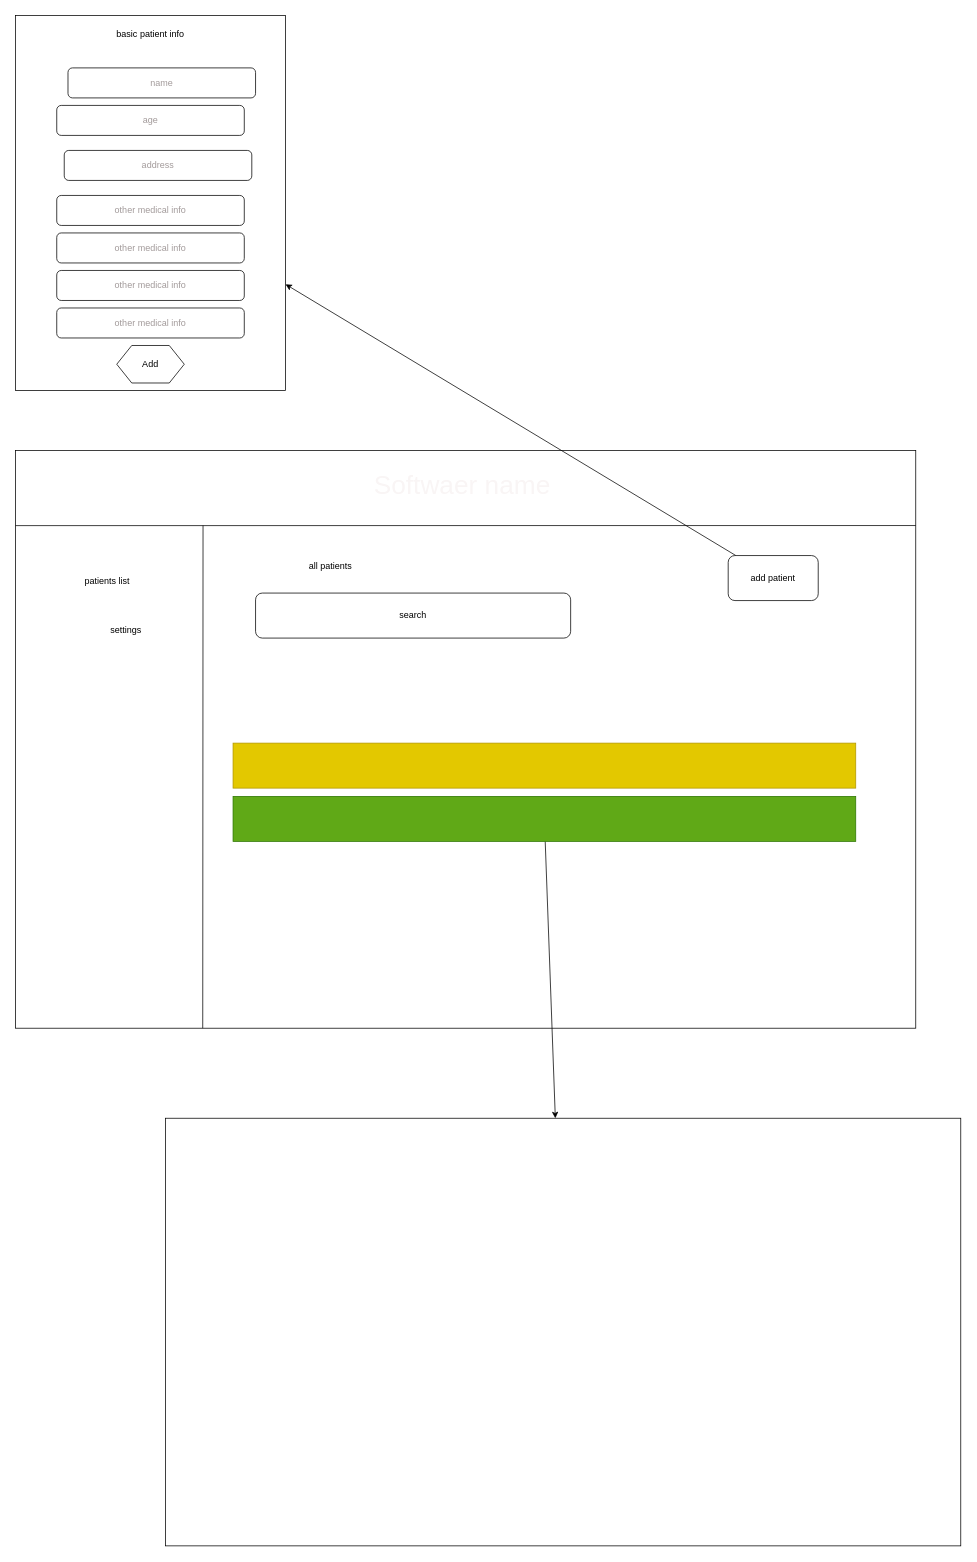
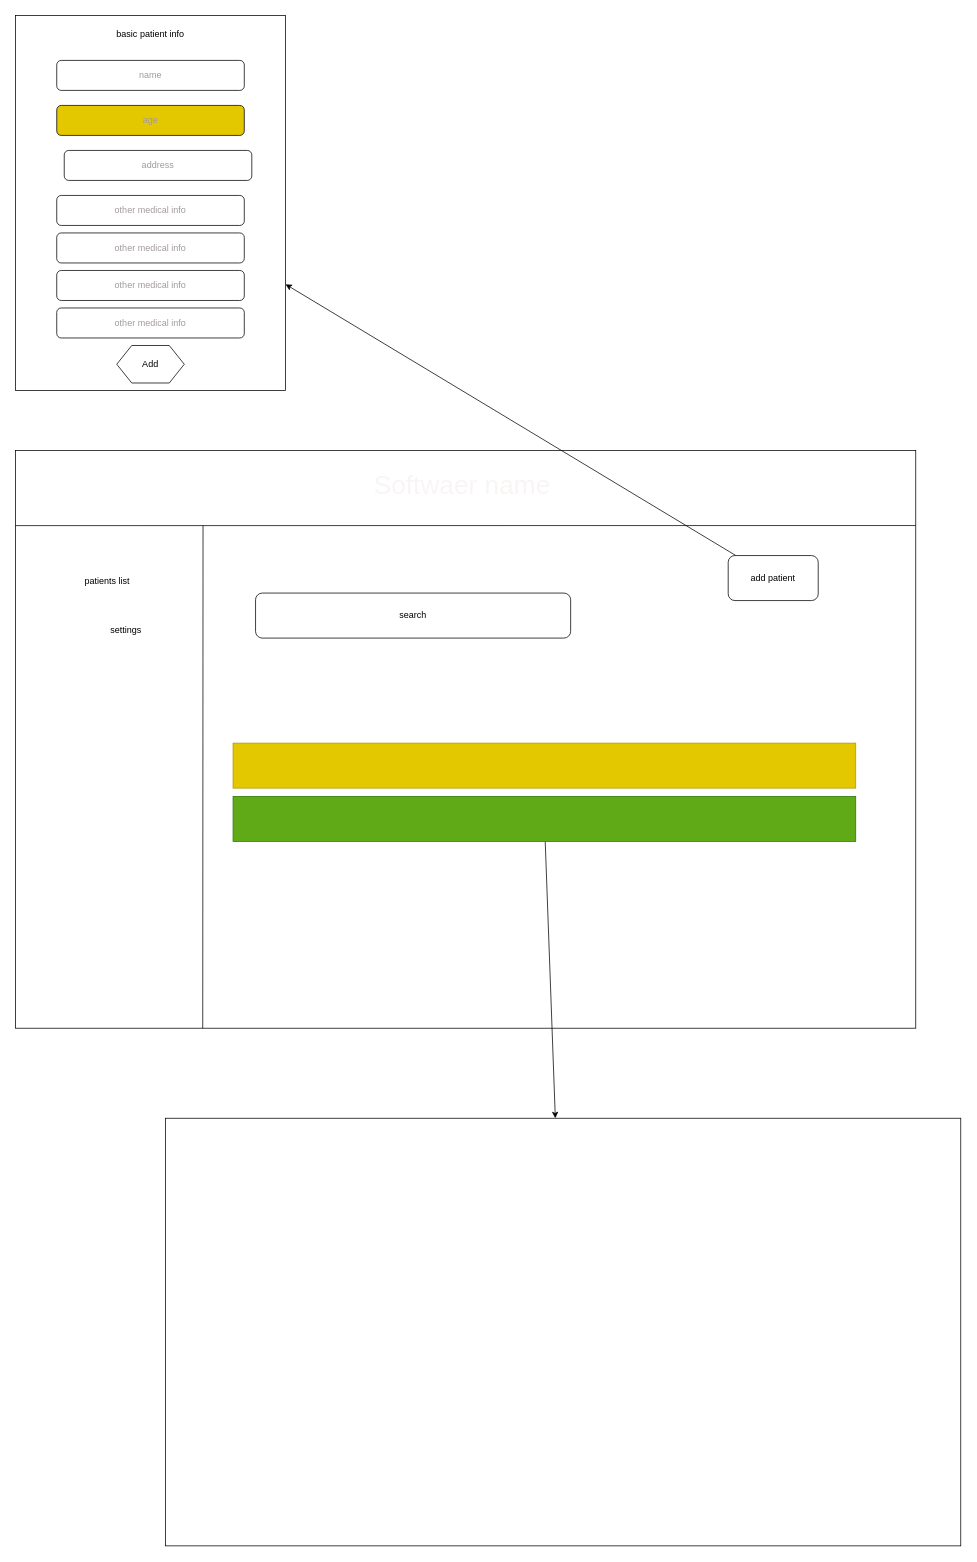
- <mxCell id="3" value="name" style="rounded=1;whiteSpace=wrap;html=1;fontColor=#a29a9a;" parent="1" vertex="1"><mxGeometry x="90" y="90" width="250" height="40" as="geometry" /></mxCell>
+ <mxCell id="3" value="name" style="rounded=1;whiteSpace=wrap;html=1;fontColor=#a29a9a;" parent="1" vertex="1"><mxGeometry x="75" y="80" width="250" height="40" as="geometry" /></mxCell>
- <mxCell id="5" value="age" style="rounded=1;whiteSpace=wrap;html=1;fontColor=#a29a9a;" parent="1" vertex="1"><mxGeometry x="75" y="140" width="250" height="40" as="geometry" /></mxCell>
+ <mxCell id="5" value="age" style="rounded=1;whiteSpace=wrap;html=1;fontColor=#a29a9a;fillColor=#e3c800;" parent="1" vertex="1"><mxGeometry x="75" y="140" width="250" height="40" as="geometry" /></mxCell>
- <mxCell id="24" value="all patients" style="text;html=1;strokeColor=none;fillColor=none;align=center;verticalAlign=middle;whiteSpace=wrap;rounded=0;" vertex="1" parent="1"><mxGeometry x="410" y="740" width="60" height="30" as="geometry" /></mxCell>
